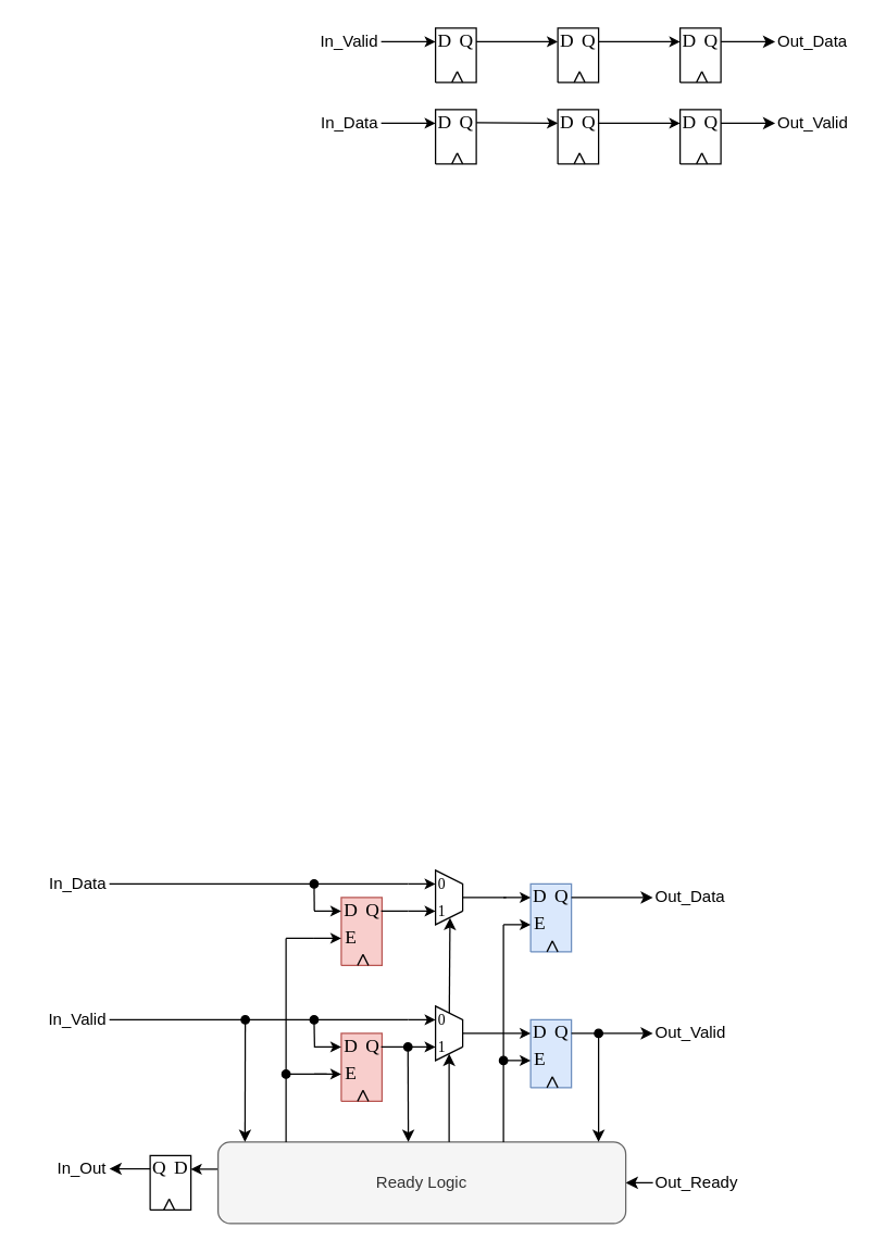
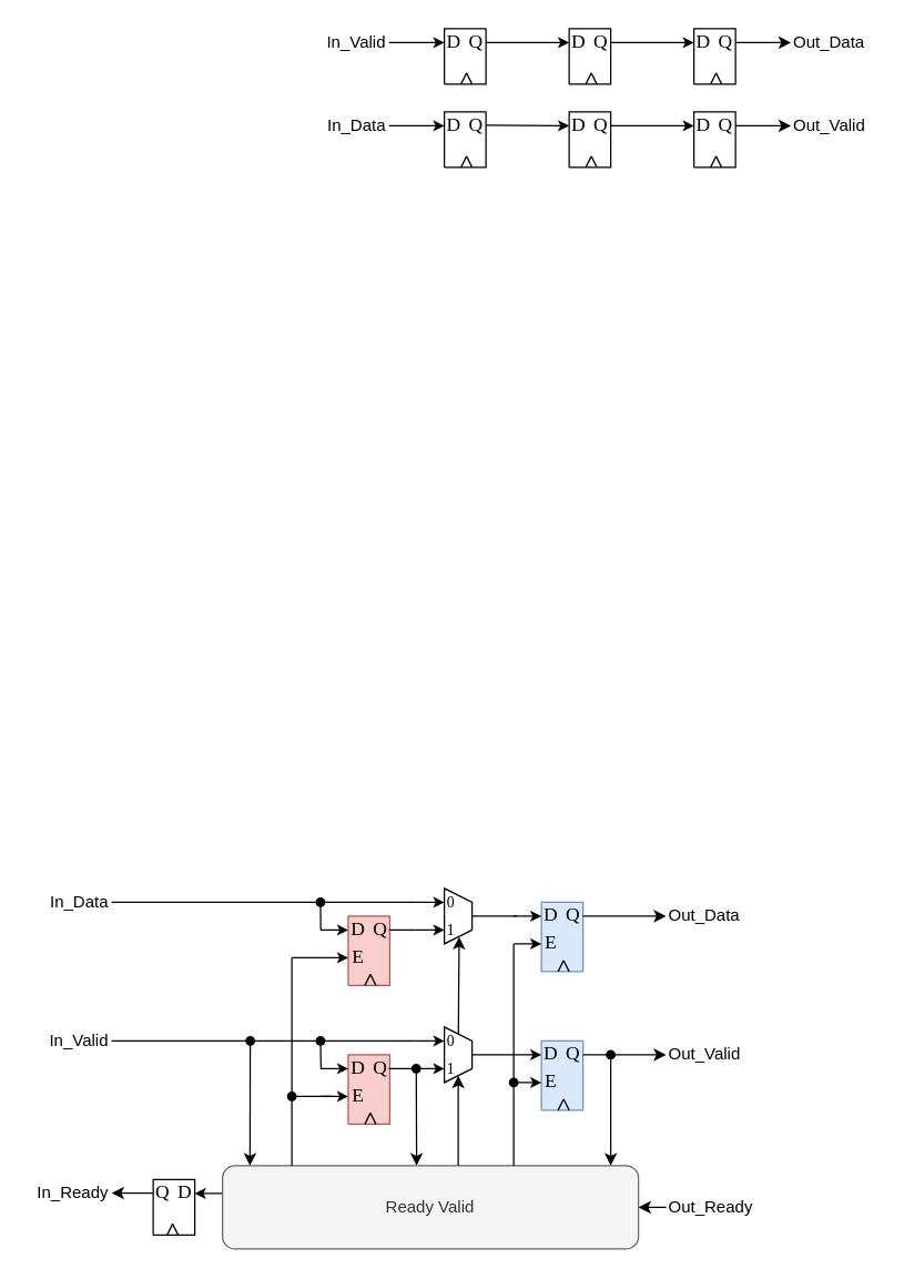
- <mxCell id="63" value="In_Out" style="text;html=1;align=right;verticalAlign=middle;whiteSpace=wrap;rounded=0;" parent="1" vertex="1"><mxGeometry x="20" y="850" width="60" height="20" as="geometry" /></mxCell>
+ <mxCell id="63" value="In_Ready" style="text;html=1;align=right;verticalAlign=middle;whiteSpace=wrap;rounded=0;" parent="1" vertex="1"><mxGeometry x="20" y="850" width="60" height="20" as="geometry" /></mxCell>
- <mxCell id="64" value="Ready Logic" style="rounded=1;whiteSpace=wrap;html=1;fillColor=#f5f5f5;fontColor=#333333;strokeColor=#666666;" parent="1" vertex="1"><mxGeometry x="160" y="840" width="300" height="60" as="geometry" /></mxCell>
+ <mxCell id="64" value="Ready Valid" style="rounded=1;whiteSpace=wrap;html=1;fillColor=#f5f5f5;fontColor=#333333;strokeColor=#666666;" parent="1" vertex="1"><mxGeometry x="160" y="840" width="300" height="60" as="geometry" /></mxCell>
